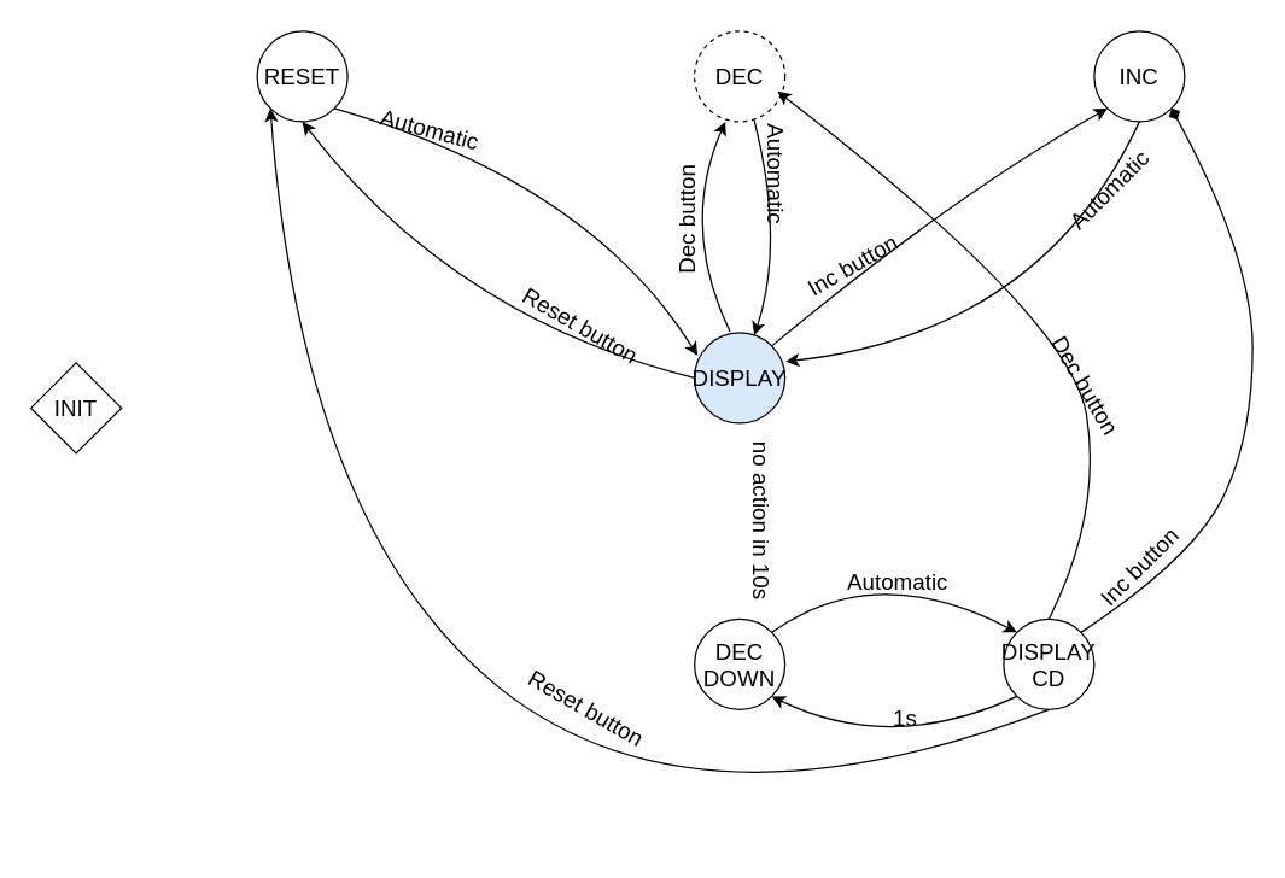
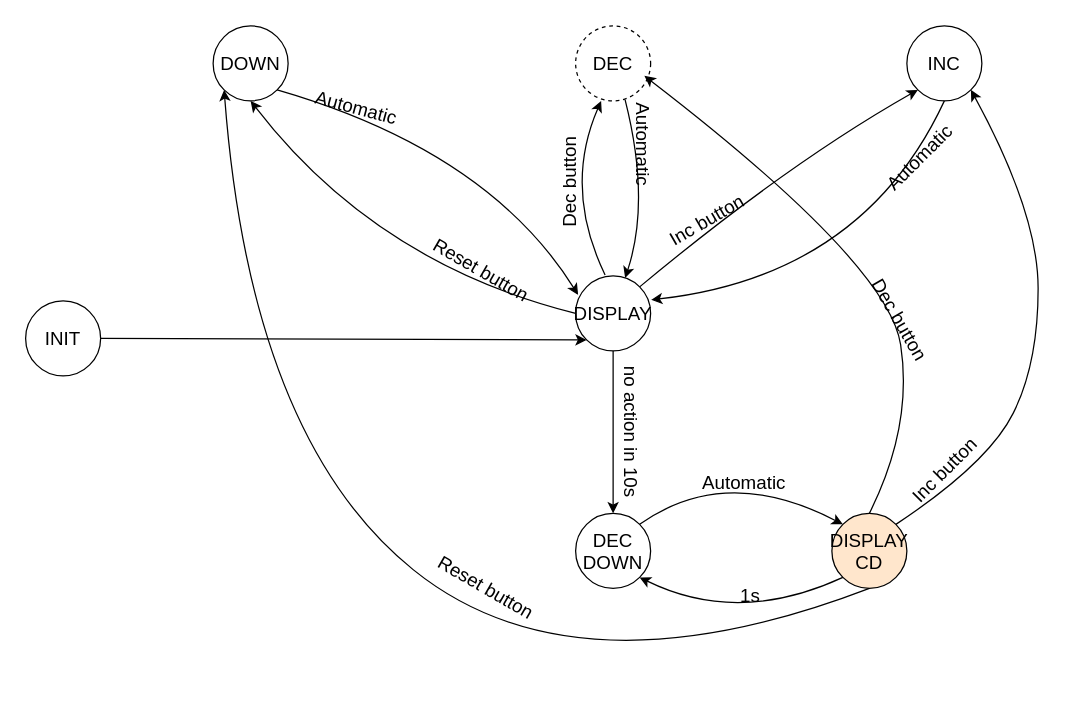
- <mxCell id="3" value="&lt;font style=&quot;font-size: 15px;&quot;&gt;RESET&lt;br style=&quot;font-size: 15px;&quot;&gt;&lt;/font&gt;" style="ellipse;whiteSpace=wrap;html=1;aspect=fixed;fontSize=15;" vertex="1" parent="1"><mxGeometry x="170" y="20" width="60" height="60" as="geometry" /></mxCell>
+ <mxCell id="3" value="&lt;font style=&quot;font-size: 15px;&quot;&gt;DOWN&lt;br style=&quot;font-size: 15px;&quot;&gt;&lt;/font&gt;" style="ellipse;whiteSpace=wrap;html=1;aspect=fixed;fontSize=15;" vertex="1" parent="1"><mxGeometry x="170" y="20" width="60" height="60" as="geometry" /></mxCell>
- <mxCell id="28" value="" style="curved=1;endArrow=diamond;html=1;rounded=0;fontSize=15;entryX=1;entryY=1;entryDx=0;entryDy=0;exitX=1;exitY=0;exitDx=0;exitDy=0;" edge="1" parent="1" source="21" target="4"><mxGeometry width="50" height="50" relative="1" as="geometry"><mxPoint x="740" y="370" as="sourcePoint" /><mxPoint x="790" y="320" as="targetPoint" /><Array as="points"><mxPoint x="790" y="370" /><mxPoint x="830" y="290" /><mxPoint x="830" y="170" /></Array></mxGeometry></mxCell>
+ <mxCell id="28" value="" style="curved=1;endArrow=classic;html=1;rounded=0;fontSize=15;entryX=1;entryY=1;entryDx=0;entryDy=0;exitX=1;exitY=0;exitDx=0;exitDy=0;" edge="1" parent="1" source="21" target="4"><mxGeometry width="50" height="50" relative="1" as="geometry"><mxPoint x="740" y="370" as="sourcePoint" /><mxPoint x="790" y="320" as="targetPoint" /><Array as="points"><mxPoint x="790" y="370" /><mxPoint x="830" y="290" /><mxPoint x="830" y="170" /></Array></mxGeometry></mxCell>
- <mxCell id="2" value="&lt;font style=&quot;font-size: 15px;&quot;&gt;DISPLAY&lt;br style=&quot;font-size: 15px;&quot;&gt;&lt;/font&gt;" style="ellipse;whiteSpace=wrap;html=1;aspect=fixed;fontSize=15;fillColor=#dae8fc;" vertex="1" parent="1"><mxGeometry x="460" y="220" width="60" height="60" as="geometry" /></mxCell>
+ <mxCell id="2" value="&lt;font style=&quot;font-size: 15px;&quot;&gt;DISPLAY&lt;br style=&quot;font-size: 15px;&quot;&gt;&lt;/font&gt;" style="ellipse;whiteSpace=wrap;html=1;aspect=fixed;fontSize=15;" vertex="1" parent="1"><mxGeometry x="460" y="220" width="60" height="60" as="geometry" /></mxCell>
- <mxCell id="32" value="&lt;font style=&quot;font-size: 15px;&quot;&gt;INIT&lt;br style=&quot;font-size: 15px;&quot;&gt;&lt;/font&gt;" style="rhombus;whiteSpace=wrap;html=1;aspect=fixed;fontSize=15;" vertex="1" parent="1"><mxGeometry x="20" y="240" width="60" height="60" as="geometry" /></mxCell>
+ <mxCell id="32" value="&lt;font style=&quot;font-size: 15px;&quot;&gt;INIT&lt;br style=&quot;font-size: 15px;&quot;&gt;&lt;/font&gt;" style="ellipse;whiteSpace=wrap;html=1;aspect=fixed;fontSize=15;" vertex="1" parent="1"><mxGeometry x="20" y="240" width="60" height="60" as="geometry" /></mxCell>
+ <mxCell id="33" value="" style="endArrow=classic;html=1;rounded=0;fontSize=15;entryX=0;entryY=1;entryDx=0;entryDy=0;exitX=1;exitY=0.5;exitDx=0;exitDy=0;" edge="1" parent="1" source="32" target="2"><mxGeometry width="50" height="50" relative="1" as="geometry"><mxPoint x="130" y="325" as="sourcePoint" /><mxPoint x="180" y="275" as="targetPoint" /></mxGeometry></mxCell>
+ <mxCell id="19" value="" style="endArrow=classic;html=1;rounded=0;fontSize=15;entryX=0.5;entryY=0;entryDx=0;entryDy=0;exitX=0.5;exitY=1;exitDx=0;exitDy=0;" edge="1" parent="1" source="2" target="6"><mxGeometry width="50" height="50" relative="1" as="geometry"><mxPoint x="430" y="280" as="sourcePoint" /><mxPoint x="480" y="230" as="targetPoint" /></mxGeometry></mxCell>
- <mxCell id="21" value="&lt;font style=&quot;font-size: 15px;&quot;&gt;DISPLAY&lt;br&gt;CD&lt;br style=&quot;font-size: 15px;&quot;&gt;&lt;/font&gt;" style="ellipse;whiteSpace=wrap;html=1;aspect=fixed;fontSize=15;" vertex="1" parent="1"><mxGeometry x="665" y="410" width="60" height="60" as="geometry" /></mxCell>
+ <mxCell id="21" value="&lt;font style=&quot;font-size: 15px;&quot;&gt;DISPLAY&lt;br&gt;CD&lt;br style=&quot;font-size: 15px;&quot;&gt;&lt;/font&gt;" style="ellipse;whiteSpace=wrap;html=1;aspect=fixed;fontSize=15;fillColor=#ffe6cc;" vertex="1" parent="1"><mxGeometry x="665" y="410" width="60" height="60" as="geometry" /></mxCell>
